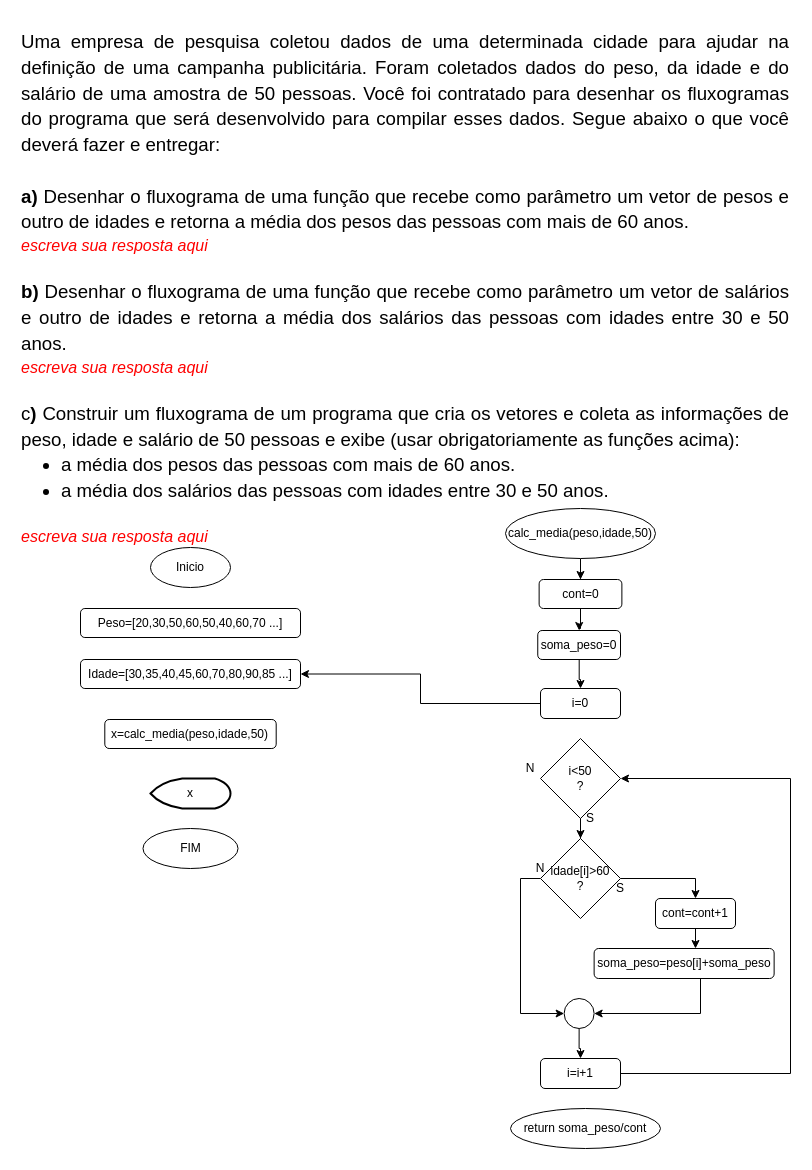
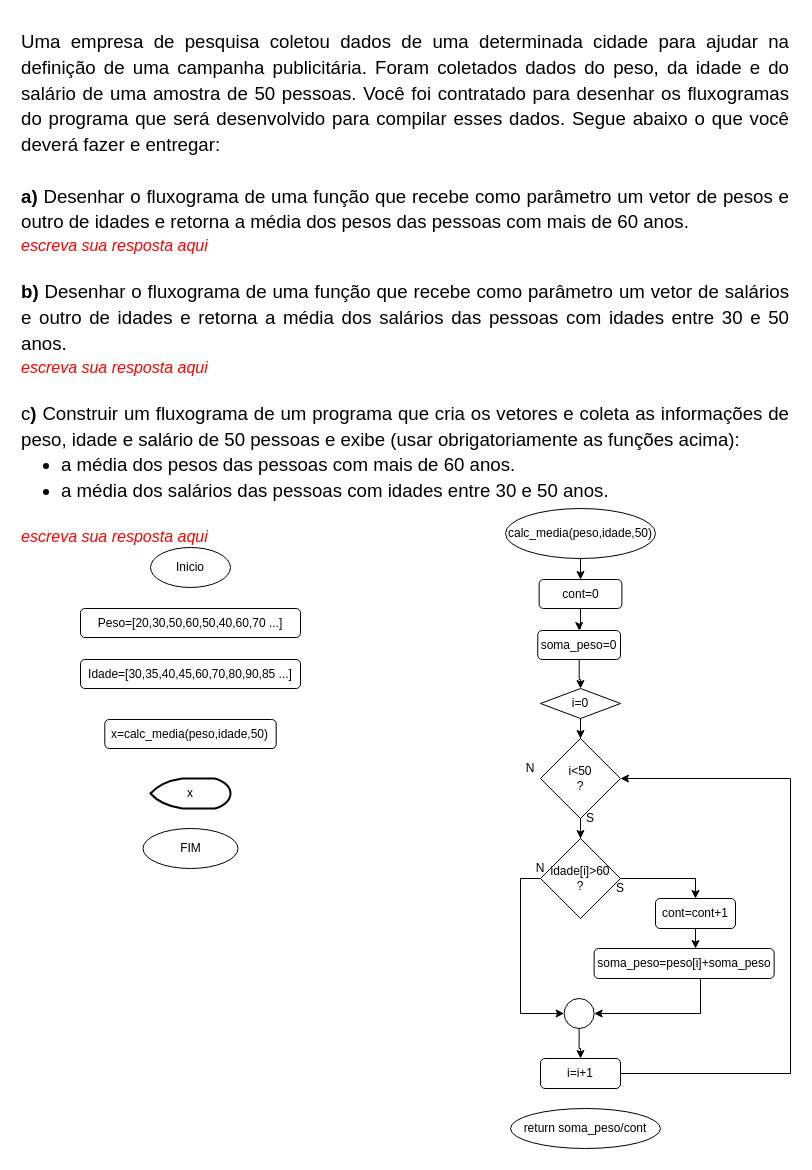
- <mxCell id="6" style="edgeStyle=orthogonalEdgeStyle;rounded=0;orthogonalLoop=1;jettySize=auto;html=1;" edge="1" parent="1" source="7" target="28"><mxGeometry relative="1" as="geometry" /></mxCell>
+ <mxCell id="6" style="edgeStyle=orthogonalEdgeStyle;rounded=0;orthogonalLoop=1;jettySize=auto;html=1;entryX=0.5;entryY=0;entryDx=0;entryDy=0;" edge="1" parent="1" source="7" target="12"><mxGeometry relative="1" as="geometry" /></mxCell>
- <mxCell id="7" value="i=0" style="rounded=1;whiteSpace=wrap;html=1;" vertex="1" parent="1"><mxGeometry x="540" y="660" width="80" height="30" as="geometry" /></mxCell>
+ <mxCell id="7" value="i=0" style="rhombus;whiteSpace=wrap;html=1;" vertex="1" parent="1"><mxGeometry x="540" y="660" width="80" height="30" as="geometry" /></mxCell>
